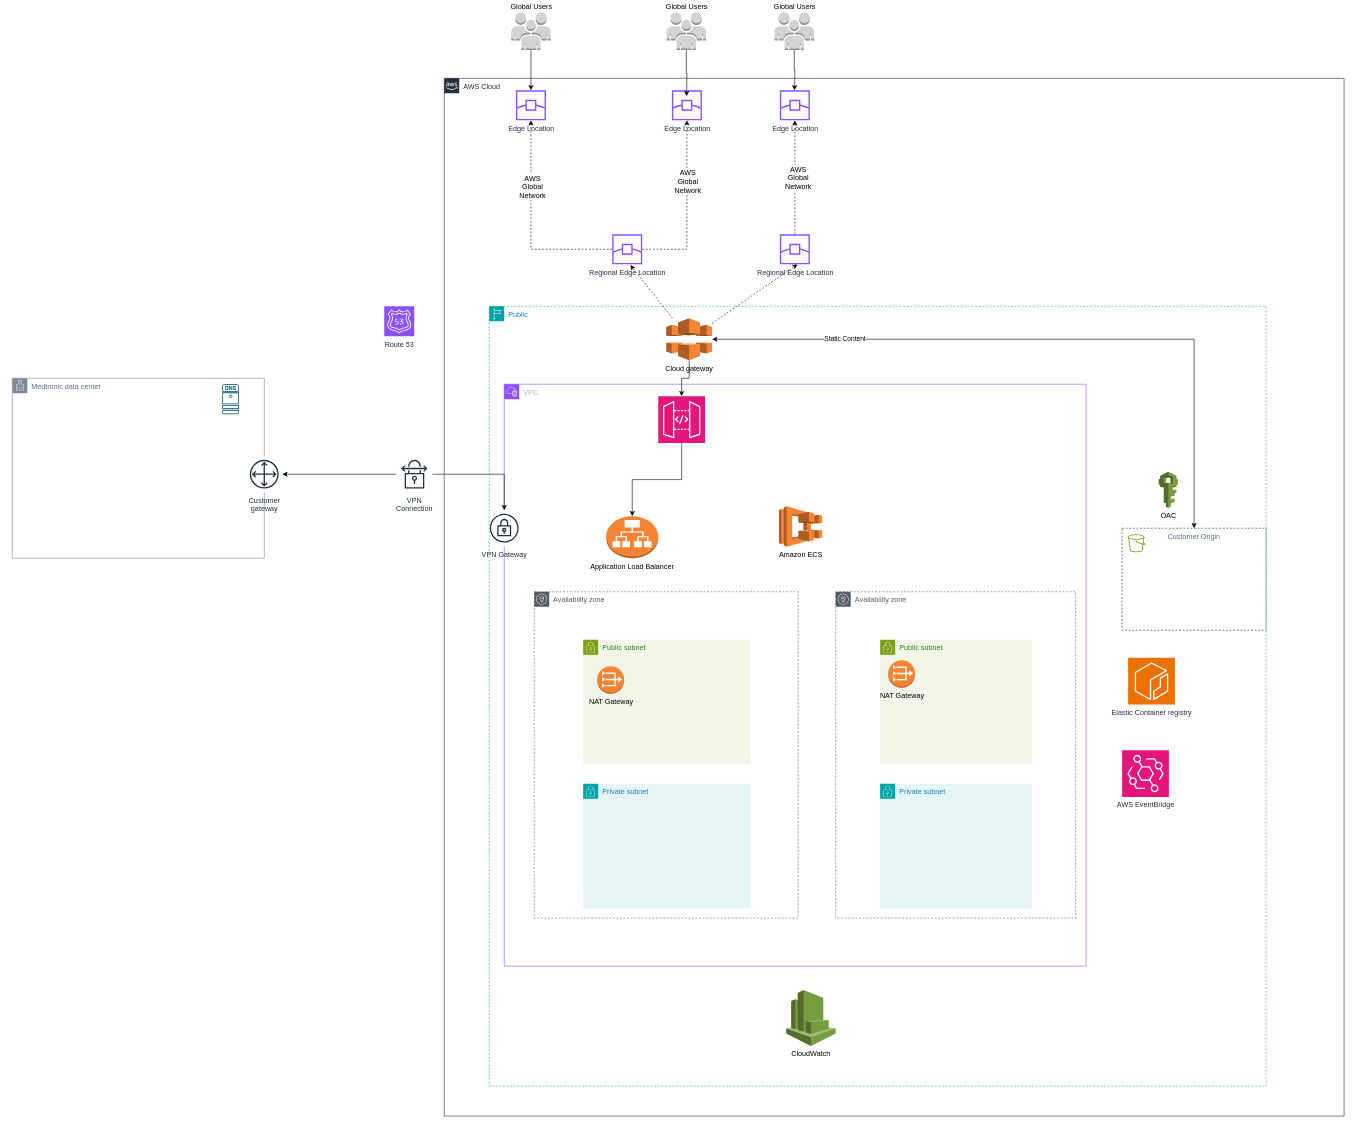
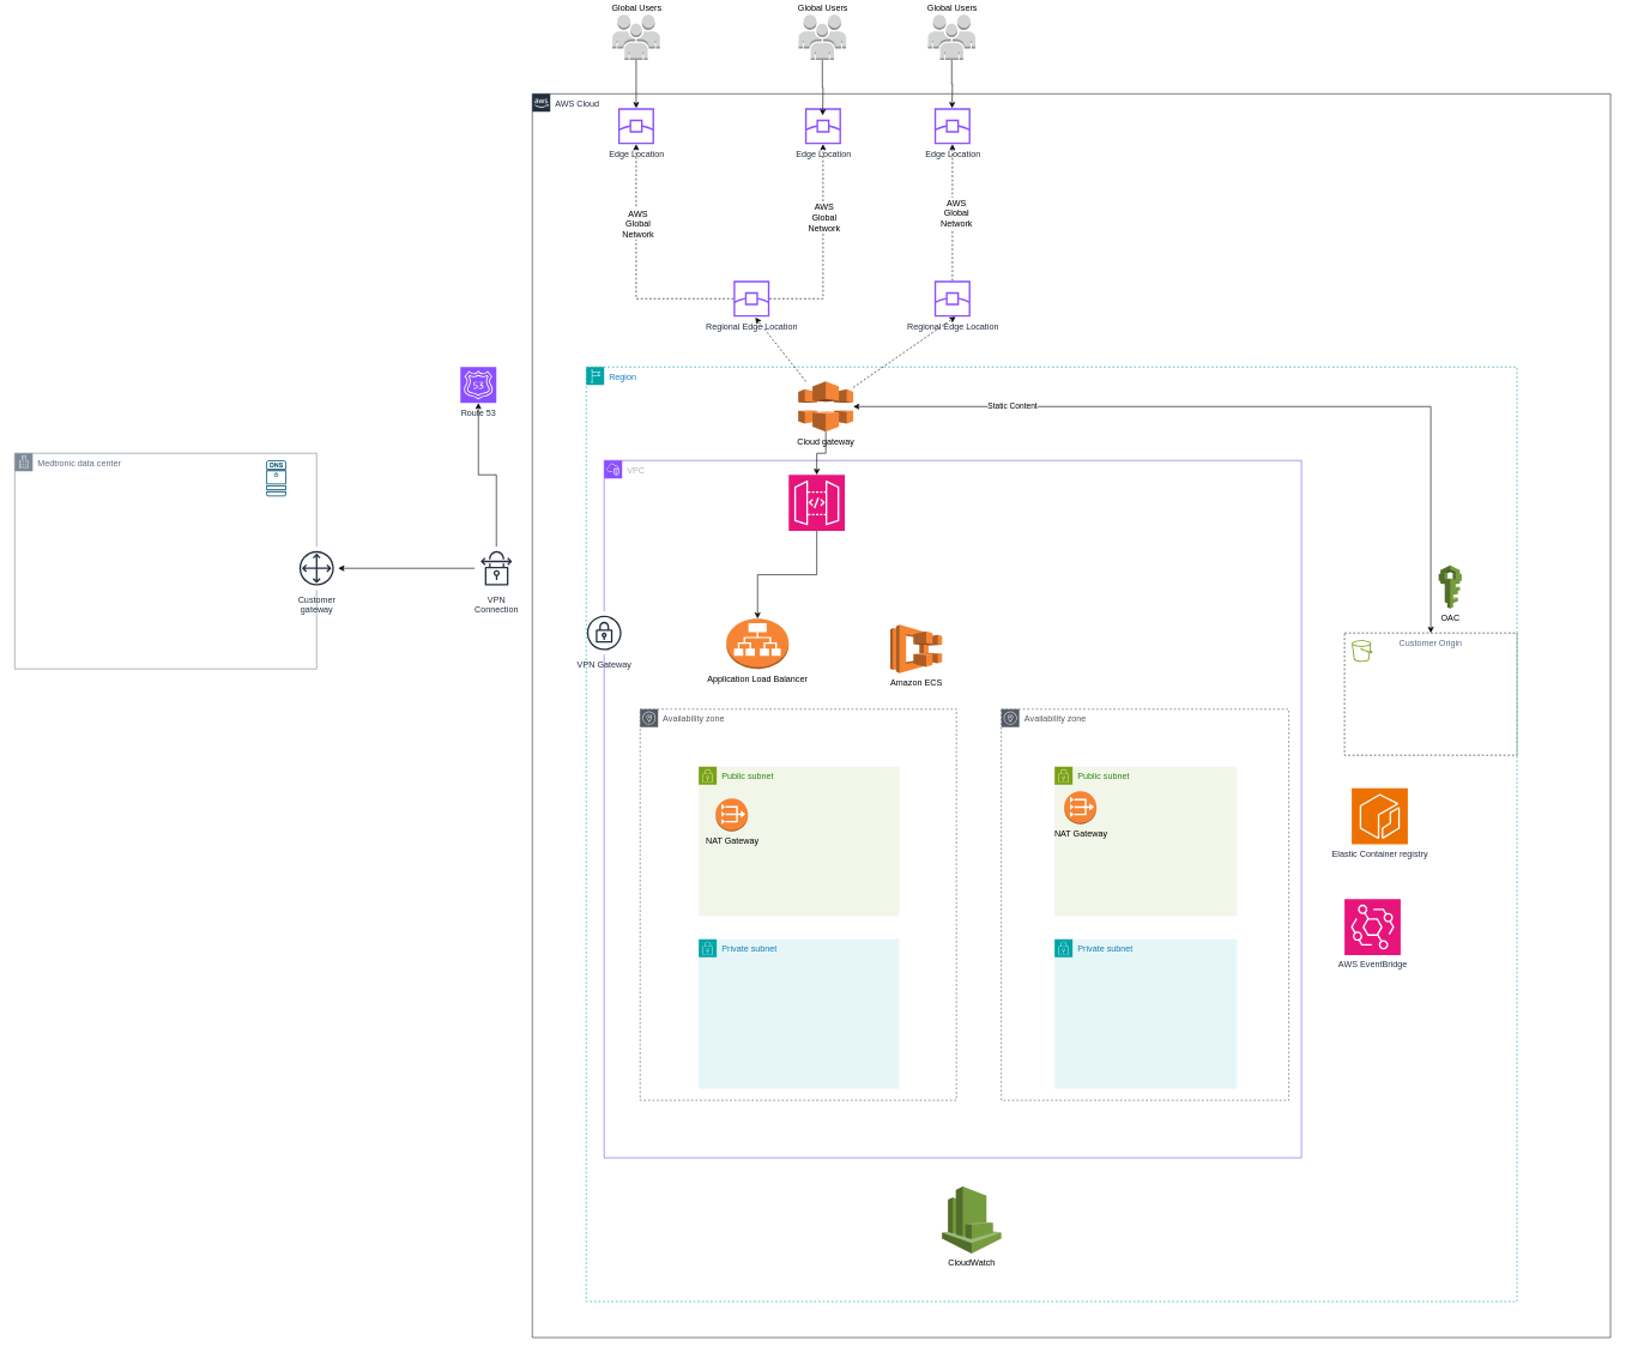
- <mxCell id="4" value="Public" style="points=[[0,0],[0.25,0],[0.5,0],[0.75,0],[1,0],[1,0.25],[1,0.5],[1,0.75],[1,1],[0.75,1],[0.5,1],[0.25,1],[0,1],[0,0.75],[0,0.5],[0,0.25]];outlineConnect=0;gradientColor=none;html=1;whiteSpace=wrap;fontSize=12;fontStyle=0;container=1;pointerEvents=0;collapsible=0;recursiveResize=0;shape=mxgraph.aws4.group;grIcon=mxgraph.aws4.group_region;strokeColor=#00A4A6;fillColor=none;verticalAlign=top;align=left;spacingLeft=30;fontColor=#147EBA;dashed=1;" parent="1" vertex="1"><mxGeometry x="815" y="510" width="1295" height="1300" as="geometry" /></mxCell>
+ <mxCell id="4" value="Region" style="points=[[0,0],[0.25,0],[0.5,0],[0.75,0],[1,0],[1,0.25],[1,0.5],[1,0.75],[1,1],[0.75,1],[0.5,1],[0.25,1],[0,1],[0,0.75],[0,0.5],[0,0.25]];outlineConnect=0;gradientColor=none;html=1;whiteSpace=wrap;fontSize=12;fontStyle=0;container=1;pointerEvents=0;collapsible=0;recursiveResize=0;shape=mxgraph.aws4.group;grIcon=mxgraph.aws4.group_region;strokeColor=#00A4A6;fillColor=none;verticalAlign=top;align=left;spacingLeft=30;fontColor=#147EBA;dashed=1;" parent="1" vertex="1"><mxGeometry x="815" y="510" width="1295" height="1300" as="geometry" /></mxCell>
- <mxCell id="36" value="OAC" style="outlineConnect=0;dashed=0;verticalLabelPosition=bottom;verticalAlign=top;align=center;html=1;shape=mxgraph.aws3.iam;fillColor=#759C3E;gradientColor=none;" parent="31" vertex="1"><mxGeometry x="1191" y="656" width="32" height="60" as="geometry" /></mxCell>
+ <mxCell id="36" value="OAC" style="outlineConnect=0;dashed=0;verticalLabelPosition=bottom;verticalAlign=top;align=center;html=1;shape=mxgraph.aws3.iam;fillColor=#759C3E;gradientColor=none;" parent="31" vertex="1"><mxGeometry x="1261" y="656" width="32" height="60" as="geometry" /></mxCell>
- <mxCell id="8" style="edgeStyle=orthogonalEdgeStyle;rounded=0;orthogonalLoop=1;jettySize=auto;html=1;" parent="1" source="10" target="3" edge="1"><mxGeometry relative="1" as="geometry" /></mxCell>
+ <mxCell id="8" style="edgeStyle=orthogonalEdgeStyle;rounded=0;orthogonalLoop=1;jettySize=auto;html=1;" parent="1" source="10" target="11" edge="1"><mxGeometry relative="1" as="geometry" /></mxCell>
- <mxCell id="39" value="Amazon ECS" style="outlineConnect=0;dashed=0;verticalLabelPosition=bottom;verticalAlign=top;align=center;html=1;shape=mxgraph.aws3.ecs;fillColor=#F58534;gradientColor=none;" parent="31" vertex="1"><mxGeometry x="558" y="713.5" width="72" height="67.5" as="geometry" /></mxCell>
+ <mxCell id="39" value="Amazon ECS" style="outlineConnect=0;dashed=0;verticalLabelPosition=bottom;verticalAlign=top;align=center;html=1;shape=mxgraph.aws3.ecs;fillColor=#F58534;gradientColor=none;" parent="31" vertex="1"><mxGeometry x="498" y="738.5" width="72" height="67.5" as="geometry" /></mxCell>
